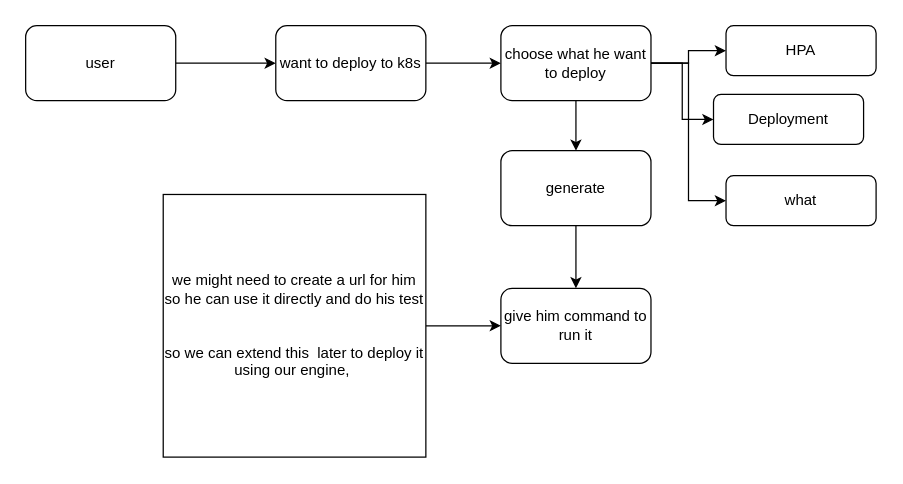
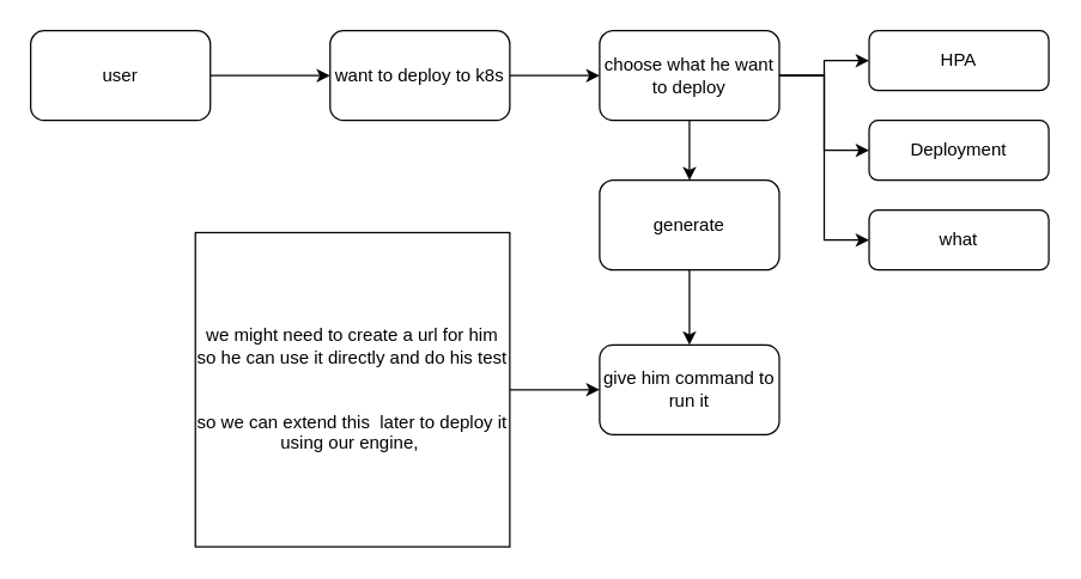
- <mxCell id="12" value="Deployment" style="rounded=1;whiteSpace=wrap;html=1;" vertex="1" parent="1"><mxGeometry x="570" y="75" width="120" height="40" as="geometry" /></mxCell>
+ <mxCell id="12" value="Deployment" style="rounded=1;whiteSpace=wrap;html=1;" vertex="1" parent="1"><mxGeometry x="580" y="80" width="120" height="40" as="geometry" /></mxCell>
